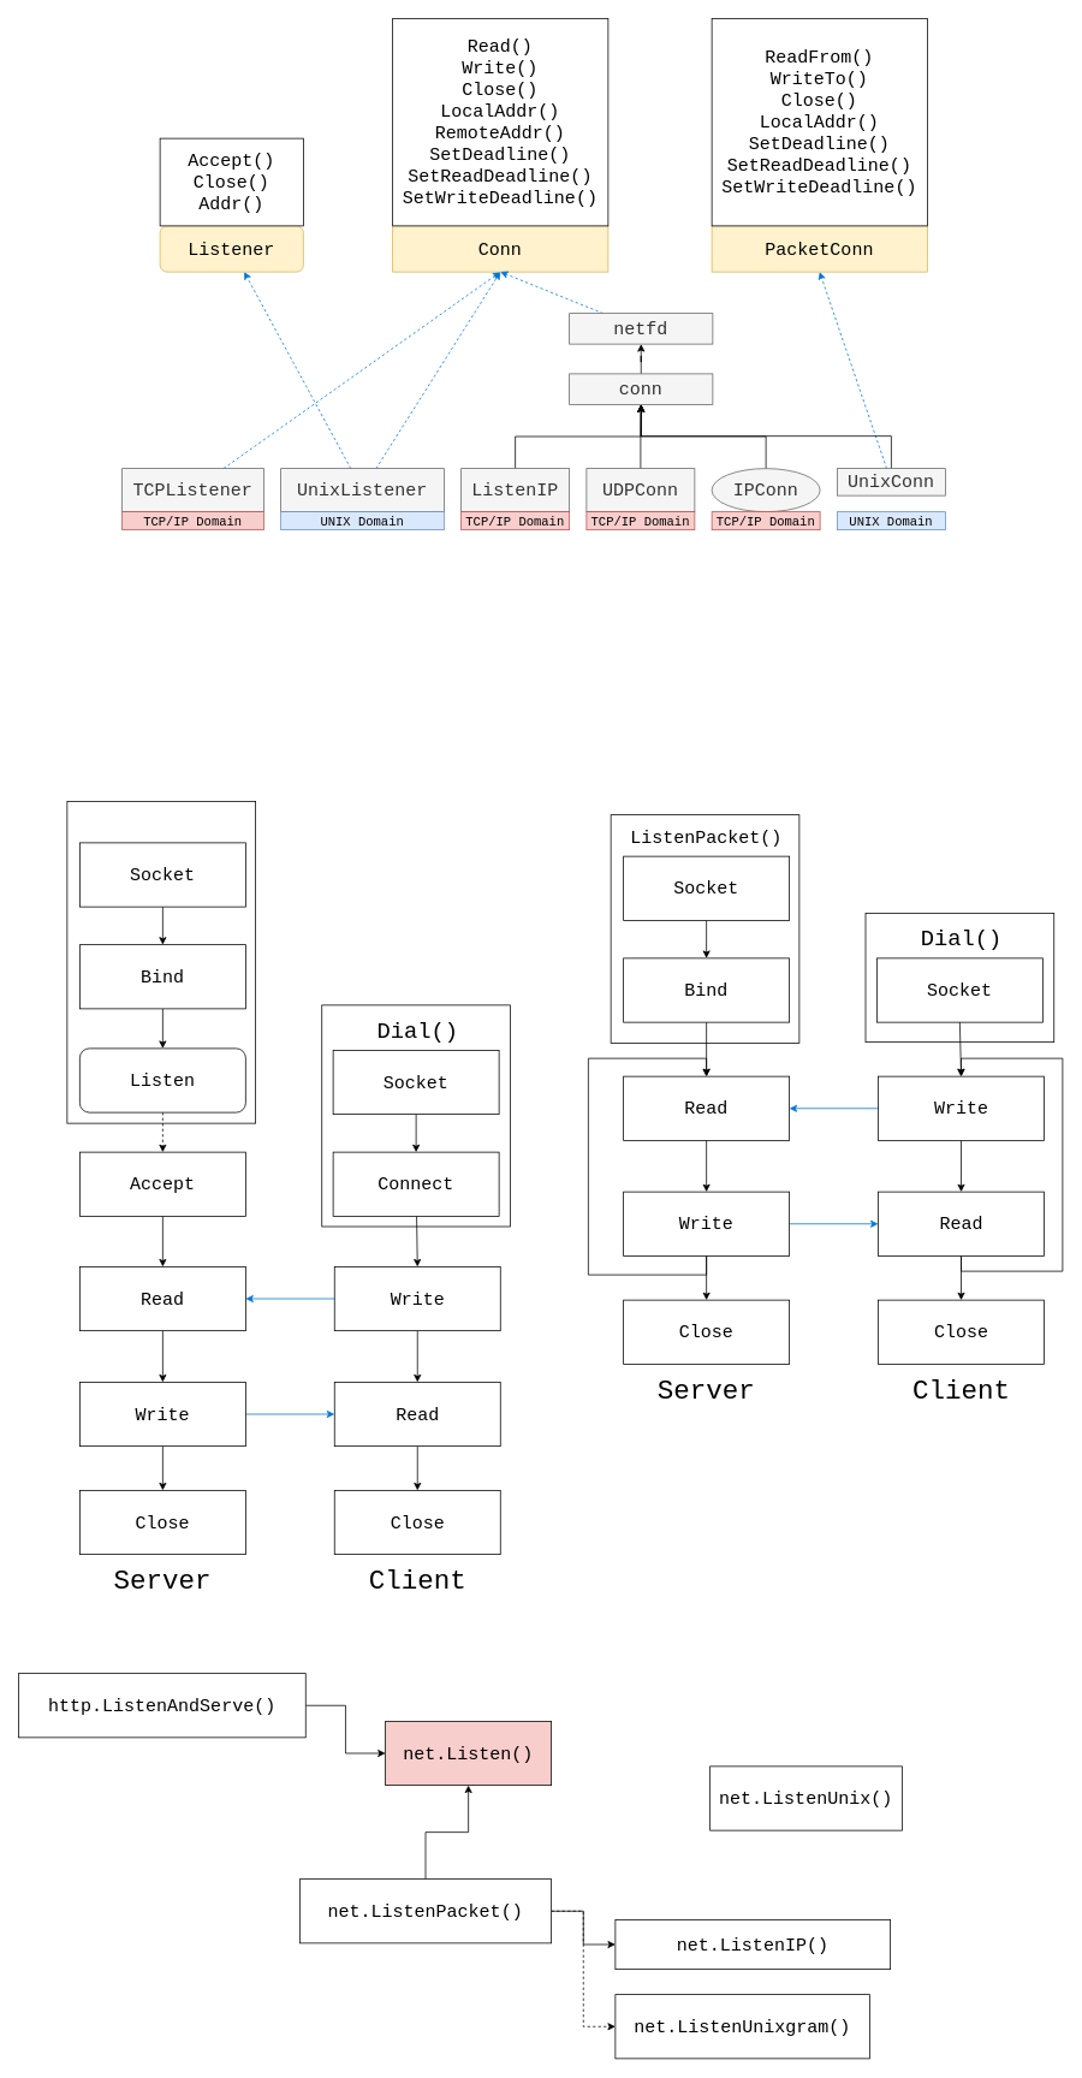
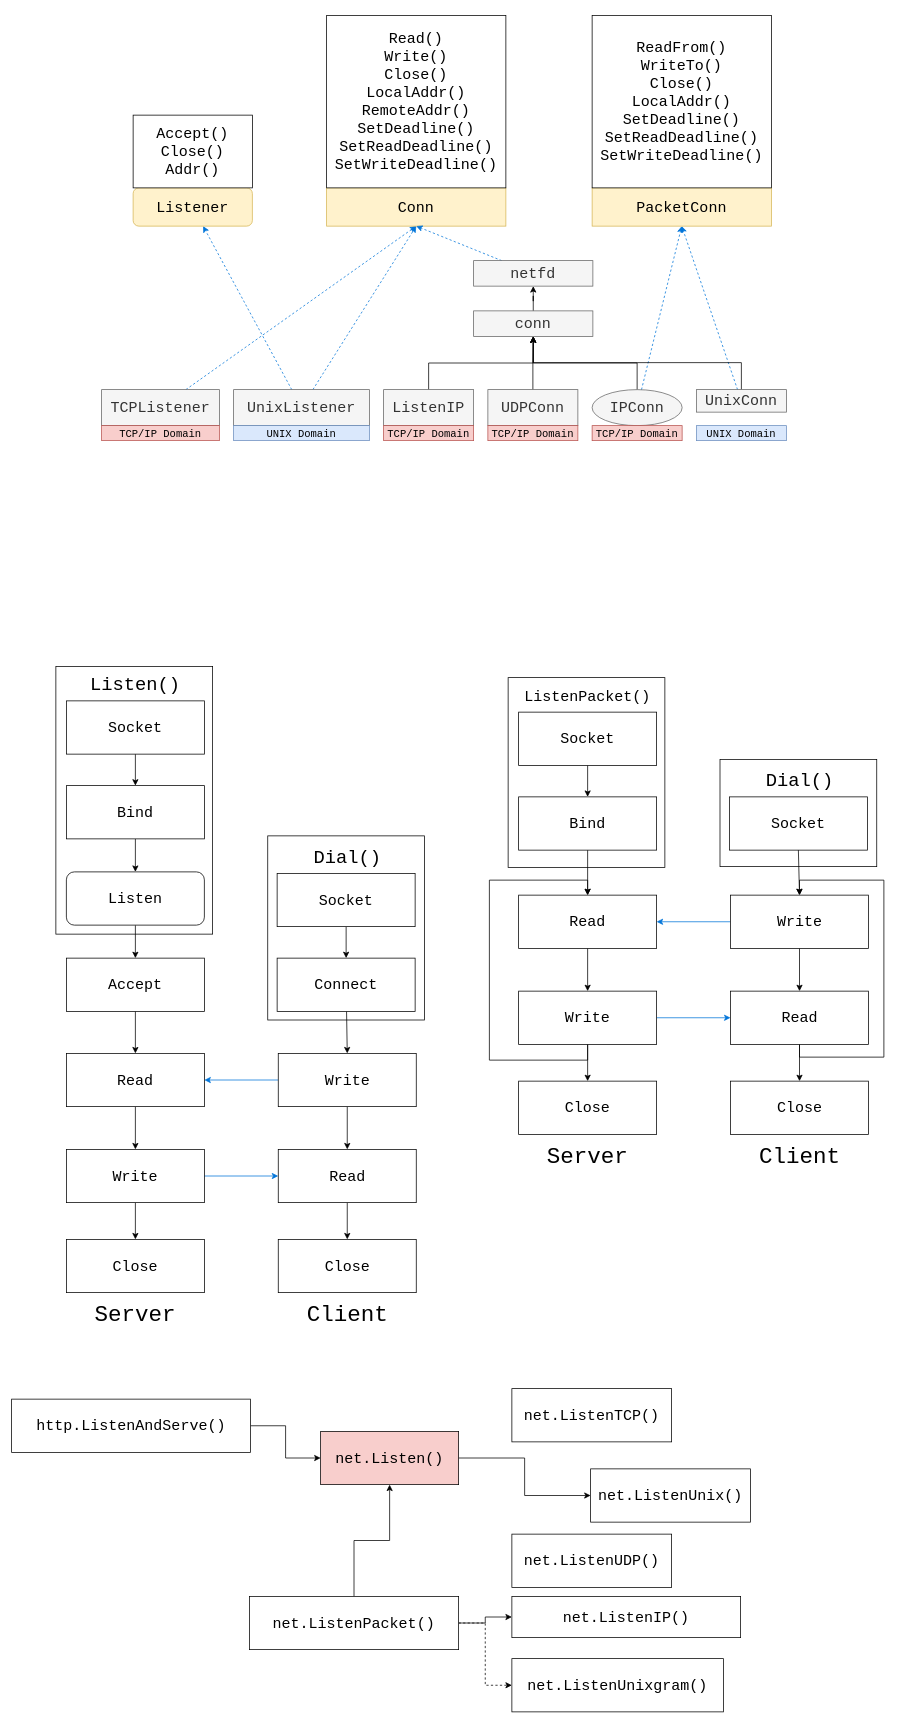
+ <mxCell id="8" style="rounded=0;orthogonalLoop=1;jettySize=auto;html=1;entryX=0.5;entryY=1;entryDx=0;entryDy=0;dashed=1;fontFamily=Courier New;fontSize=20;strokeColor=#0074D9;" parent="1" source="10" target="23" edge="1"><mxGeometry relative="1" as="geometry" /></mxCell>
+ <mxCell id="51" value="&lt;font style=&quot;font-size: 25px&quot;&gt;Listen()&lt;/font&gt;" style="text;html=1;strokeColor=none;fillColor=none;align=center;verticalAlign=middle;whiteSpace=wrap;rounded=0;fontFamily=Courier New;fontSize=20;" parent="1" vertex="1"><mxGeometry x="160" y="903" width="40" height="20" as="geometry" /></mxCell>
- <mxCell id="31" style="edgeStyle=none;rounded=0;orthogonalLoop=1;jettySize=auto;html=1;entryX=0.5;entryY=0;entryDx=0;entryDy=0;strokeColor=#000000;fontFamily=Courier New;fontSize=20;dashed=1;" parent="1" source="32" target="34" edge="1"><mxGeometry relative="1" as="geometry" /></mxCell>
+ <mxCell id="31" style="edgeStyle=none;rounded=0;orthogonalLoop=1;jettySize=auto;html=1;entryX=0.5;entryY=0;entryDx=0;entryDy=0;strokeColor=#000000;fontFamily=Courier New;fontSize=20;" parent="1" source="32" target="34" edge="1"><mxGeometry relative="1" as="geometry" /></mxCell>
+ <mxCell id="93" value="net.ListenTCP()" style="rounded=0;whiteSpace=wrap;html=1;fontFamily=Courier New;fontSize=20;" vertex="1" parent="1"><mxGeometry x="682" y="1851" width="213" height="71" as="geometry" /></mxCell>
- <mxCell id="92" value="http.ListenAndServe()" style="rounded=0;whiteSpace=wrap;html=1;fontFamily=Courier New;fontSize=20;" vertex="1" parent="1"><mxGeometry x="20" y="1855" width="318.5" height="71" as="geometry" /></mxCell>
+ <mxCell id="92" value="http.ListenAndServe()" style="rounded=0;whiteSpace=wrap;html=1;fontFamily=Courier New;fontSize=20;" vertex="1" parent="1"><mxGeometry x="15" y="1865" width="318.5" height="71" as="geometry" /></mxCell>
+ <mxCell id="89" style="edgeStyle=orthogonalEdgeStyle;rounded=0;orthogonalLoop=1;jettySize=auto;html=1;strokeColor=#000000;" edge="1" parent="1" source="90" target="94"><mxGeometry relative="1" as="geometry" /></mxCell>
+ <mxCell id="99" value="net.ListenUDP()" style="rounded=0;whiteSpace=wrap;html=1;fontFamily=Courier New;fontSize=20;" vertex="1" parent="1"><mxGeometry x="682" y="2045" width="213" height="71" as="geometry" /></mxCell>
- <mxCell id="98" value="net.ListenPacket()" style="rounded=0;whiteSpace=wrap;html=1;fontFamily=Courier New;fontSize=20;" vertex="1" parent="1"><mxGeometry x="332" y="2083" width="279" height="71" as="geometry" /></mxCell>
+ <mxCell id="98" value="net.ListenPacket()" style="rounded=0;whiteSpace=wrap;html=1;fontFamily=Courier New;fontSize=20;" vertex="1" parent="1"><mxGeometry x="332" y="2128" width="279" height="71" as="geometry" /></mxCell>
